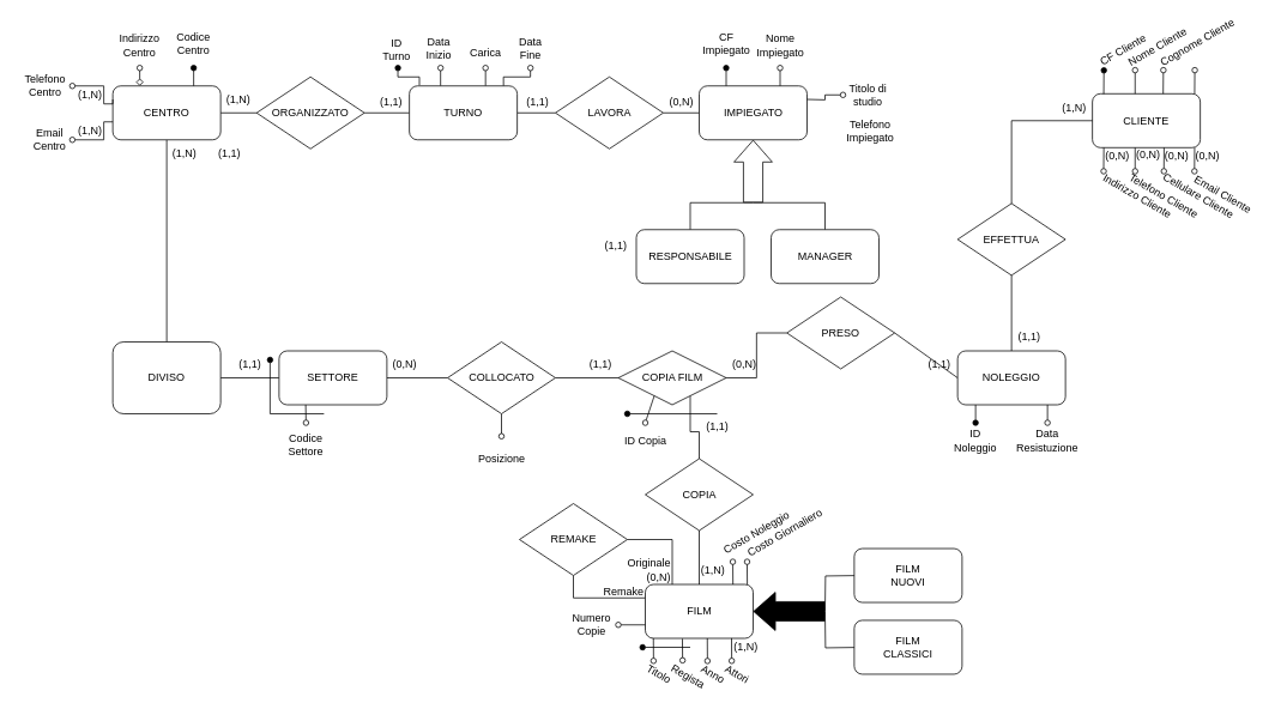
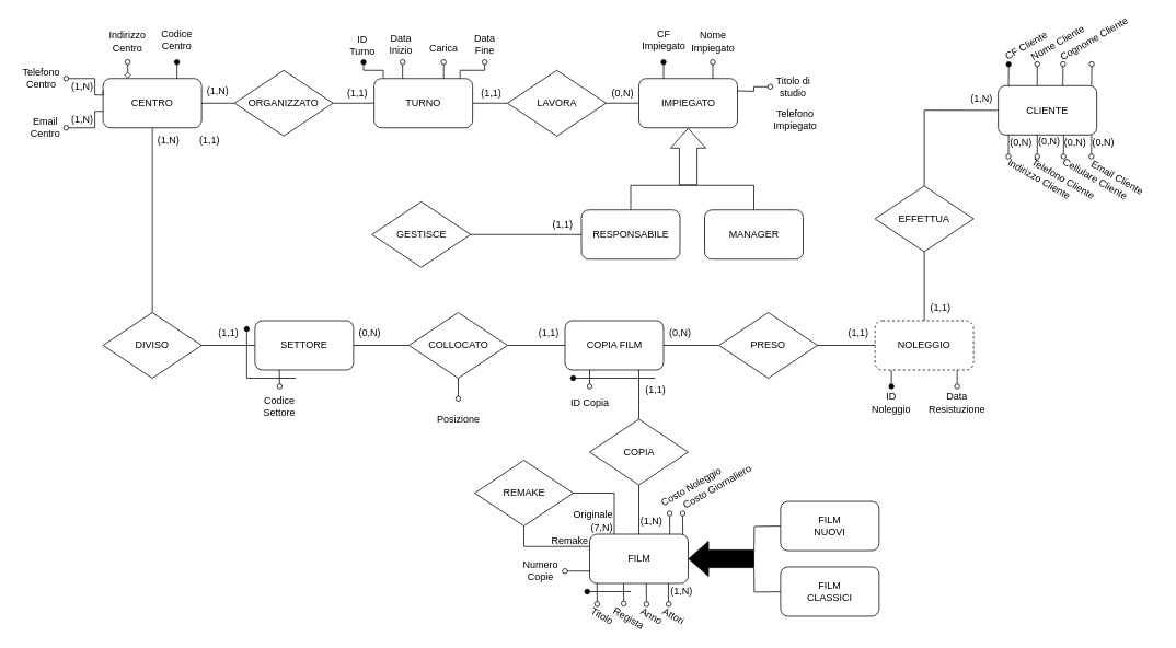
+ <mxCell id="13" value="GESTISCE" style="rhombus;whiteSpace=wrap;html=1;" parent="1" vertex="1"><mxGeometry x="452.5" y="245" width="120" height="80" as="geometry" /></mxCell>
+ <mxCell id="12" style="edgeStyle=orthogonalEdgeStyle;rounded=0;orthogonalLoop=1;jettySize=auto;html=1;entryX=0;entryY=0.5;entryDx=0;entryDy=0;startArrow=none;startFill=0;endArrow=none;endFill=0;targetPerimeterSpacing=0;" parent="1" source="13" target="45" edge="1"><mxGeometry relative="1" as="geometry" /></mxCell>
- <mxCell id="105" value="PRESO" style="rhombus;whiteSpace=wrap;html=1;" parent="1" vertex="1"><mxGeometry x="875" y="330" width="120" height="80" as="geometry" /></mxCell>
+ <mxCell id="105" value="PRESO" style="rhombus;whiteSpace=wrap;html=1;" parent="1" vertex="1"><mxGeometry x="875" y="380" width="120" height="80" as="geometry" /></mxCell>
- <mxCell id="17" value="DIVISO" style="whiteSpace=wrap;html=1;rounded=1;" parent="1" vertex="1"><mxGeometry x="125" y="380" width="120" height="80" as="geometry" /></mxCell>
+ <mxCell id="17" value="DIVISO" style="rhombus;whiteSpace=wrap;html=1;" parent="1" vertex="1"><mxGeometry x="125" y="380" width="120" height="80" as="geometry" /></mxCell>
- <mxCell id="98" value="COPIA FILM" style="rhombus;whiteSpace=wrap;html=1;" parent="97" vertex="1"><mxGeometry x="40" width="120" height="60" as="geometry" /></mxCell>
+ <mxCell id="98" value="COPIA FILM" style="rounded=1;whiteSpace=wrap;html=1;" parent="97" vertex="1"><mxGeometry x="40" width="120" height="60" as="geometry" /></mxCell>
- <mxCell id="133" value="NOLEGGIO" style="rounded=1;whiteSpace=wrap;html=1;" parent="132" vertex="1"><mxGeometry x="40" y="30.0" width="120" height="60" as="geometry" /></mxCell>
+ <mxCell id="133" value="NOLEGGIO" style="rounded=1;whiteSpace=wrap;html=1;dashed=1;" parent="132" vertex="1"><mxGeometry x="40" y="30.0" width="120" height="60" as="geometry" /></mxCell>
- <mxCell id="78" value="Originale&lt;br&gt;(0,N)" style="text;html=1;strokeColor=none;fillColor=none;align=right;verticalAlign=middle;whiteSpace=wrap;rounded=0;spacing=2;horizontal=1;spacingTop=0;" parent="1" vertex="1"><mxGeometry x="687.5" y="617.5" width="60" height="32.5" as="geometry" /></mxCell>
+ <mxCell id="78" value="Originale&lt;br&gt;(7,N)" style="text;html=1;strokeColor=none;fillColor=none;align=right;verticalAlign=middle;whiteSpace=wrap;rounded=0;spacing=2;horizontal=1;spacingTop=0;" parent="1" vertex="1"><mxGeometry x="687.5" y="617.5" width="60" height="32.5" as="geometry" /></mxCell>
